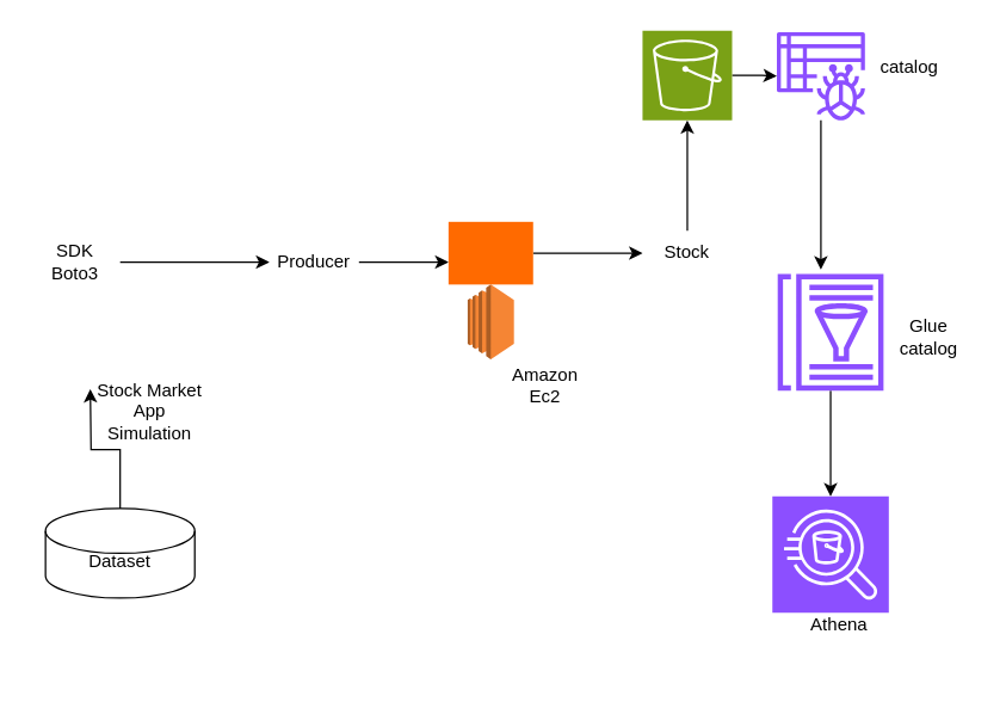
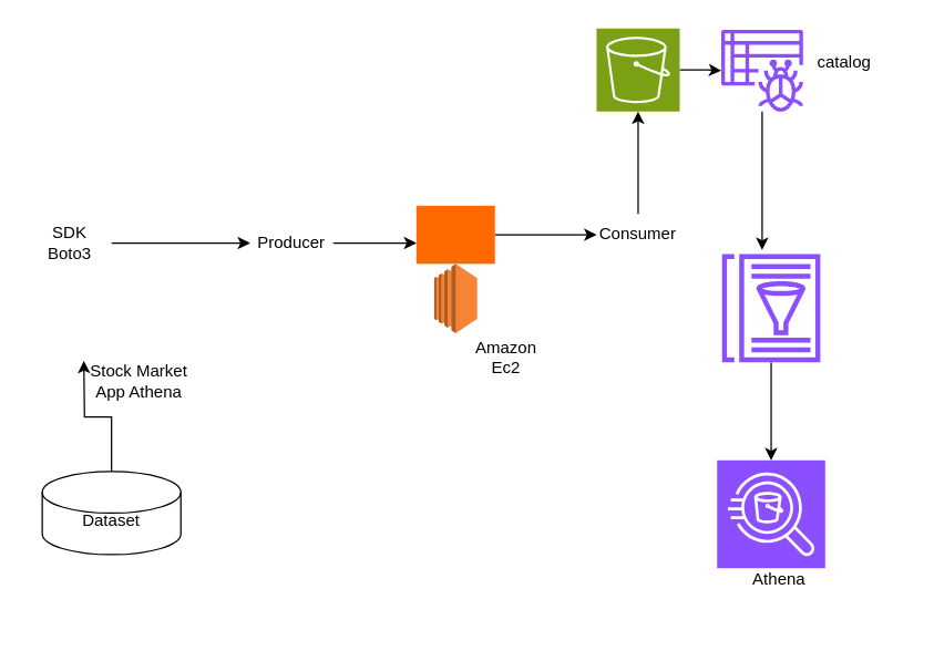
- <mxCell id="16" value="Stock" style="text;html=1;align=center;verticalAlign=middle;whiteSpace=wrap;rounded=0;" parent="1" vertex="1"><mxGeometry x="430" y="154" width="60" height="30" as="geometry" /></mxCell>
+ <mxCell id="16" value="Consumer" style="text;html=1;align=center;verticalAlign=middle;whiteSpace=wrap;rounded=0;" parent="1" vertex="1"><mxGeometry x="430" y="154" width="60" height="30" as="geometry" /></mxCell>
- <mxCell id="25" value="Glue catalog" style="text;html=1;align=center;verticalAlign=middle;whiteSpace=wrap;rounded=0;" parent="1" vertex="1"><mxGeometry x="592" y="210" width="60" height="30" as="geometry" /></mxCell>
- <mxCell id="6" value="Stock Market App Simulation" style="text;html=1;align=center;verticalAlign=middle;whiteSpace=wrap;rounded=0;" parent="1" vertex="1"><mxGeometry x="60" y="260" width="80" height="30" as="geometry" /></mxCell>
+ <mxCell id="6" value="Stock Market App Athena" style="text;html=1;align=center;verticalAlign=middle;whiteSpace=wrap;rounded=0;" parent="1" vertex="1"><mxGeometry x="60" y="260" width="80" height="30" as="geometry" /></mxCell>
